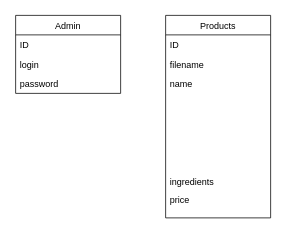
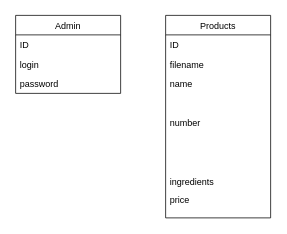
+ <mxCell id="10" value="number" style="text;strokeColor=none;fillColor=none;align=left;verticalAlign=top;spacingLeft=4;spacingRight=4;overflow=hidden;rotatable=0;points=[[0,0.5],[1,0.5]];portConstraint=eastwest;" vertex="1" parent="1"><mxGeometry x="220" y="150" width="140" height="26" as="geometry" /></mxCell>
